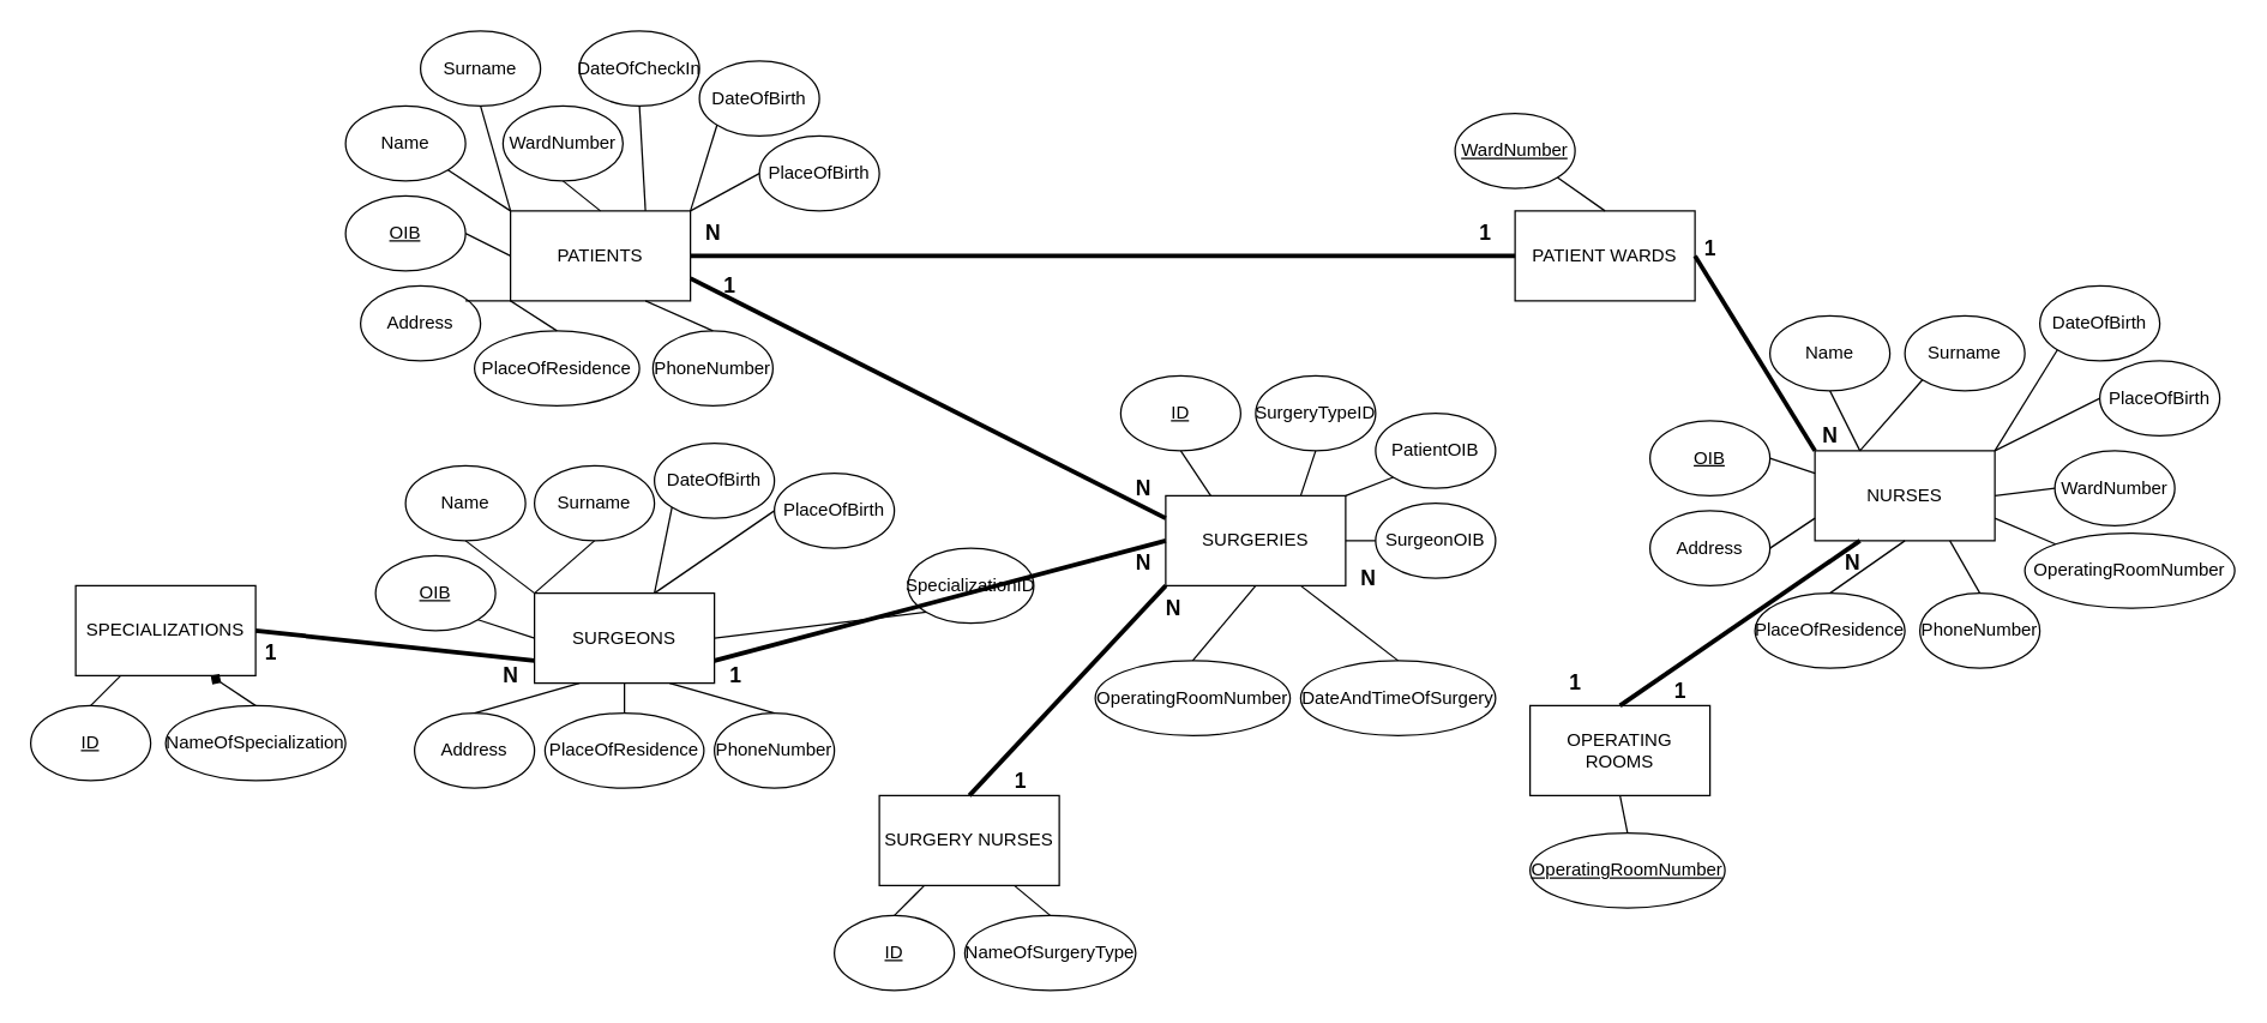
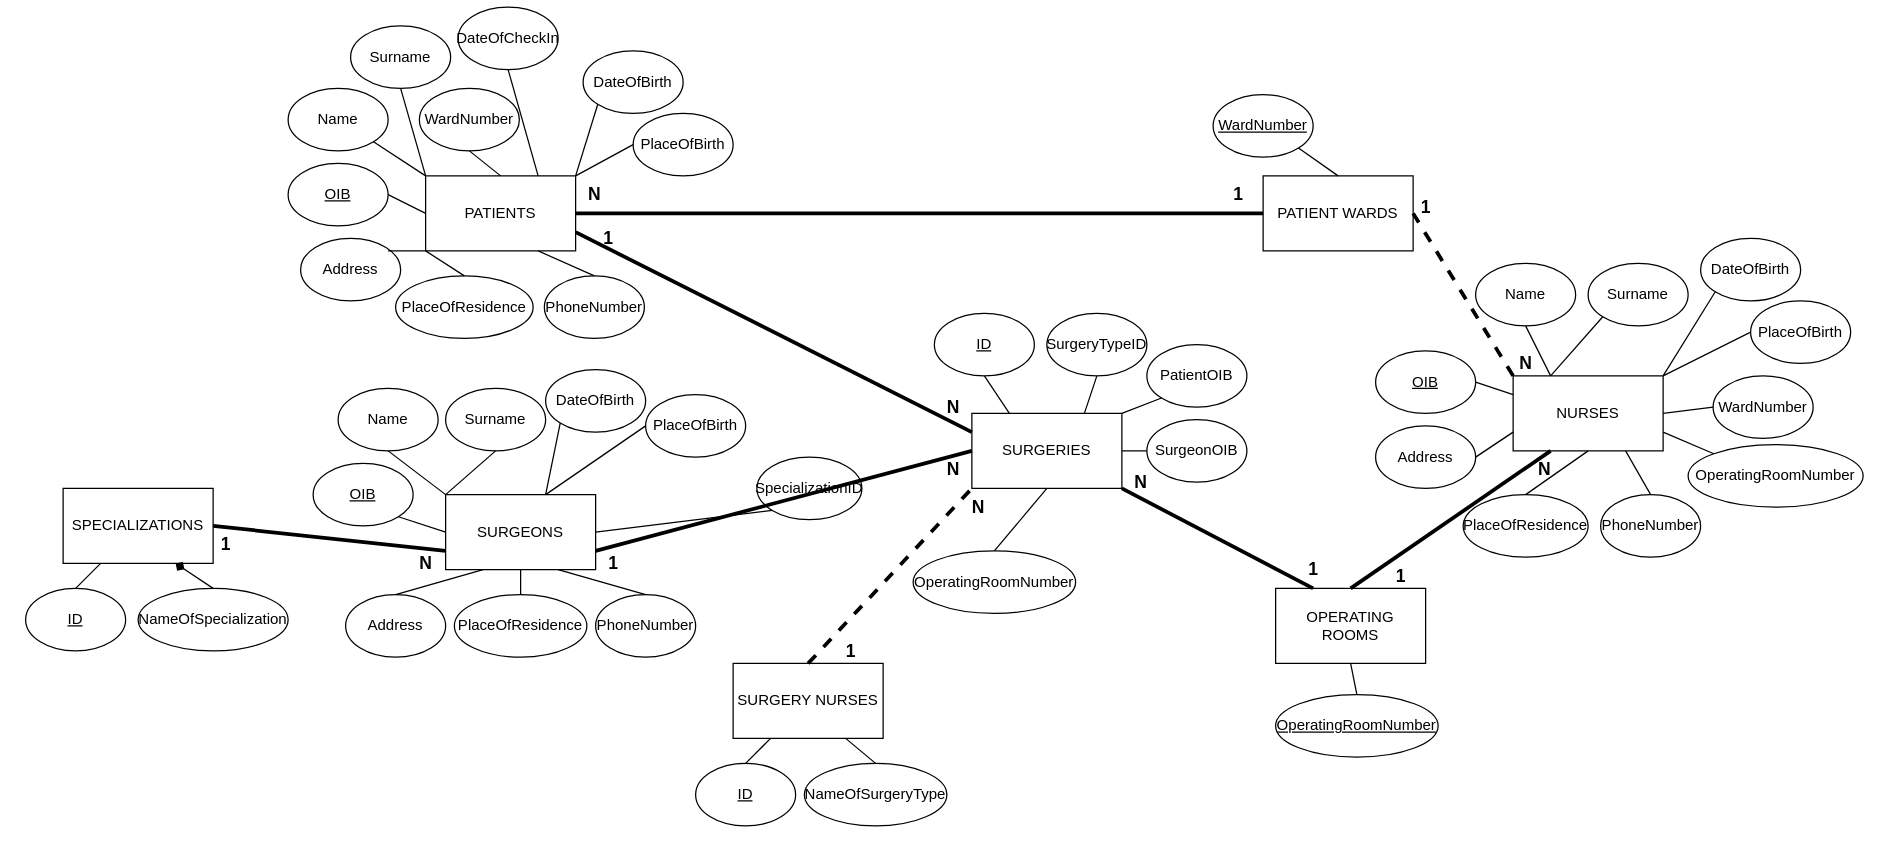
- <mxCell id="114" value="DateOfCheckIn" style="ellipse;whiteSpace=wrap;html=1;fontStyle=0" parent="1" vertex="1"><mxGeometry x="386" y="20" width="80" height="50" as="geometry" /></mxCell>
+ <mxCell id="114" value="DateOfCheckIn" style="ellipse;whiteSpace=wrap;html=1;fontStyle=0" parent="1" vertex="1"><mxGeometry x="366" y="5" width="80" height="50" as="geometry" /></mxCell>
- <mxCell id="77" value="" style="endArrow=none;html=1;rounded=0;strokeWidth=3;exitX=0;exitY=0;exitDx=0;exitDy=0;entryX=1;entryY=0.5;entryDx=0;entryDy=0;" parent="1" source="11" target="7" edge="1"><mxGeometry width="50" height="50" relative="1" as="geometry"><mxPoint x="810" y="390" as="sourcePoint" /><mxPoint x="860" y="340" as="targetPoint" /></mxGeometry></mxCell>
+ <mxCell id="77" value="" style="endArrow=none;html=1;rounded=0;strokeWidth=3;exitX=0;exitY=0;exitDx=0;exitDy=0;entryX=1;entryY=0.5;entryDx=0;entryDy=0;dashed=1;" parent="1" source="11" target="7" edge="1"><mxGeometry width="50" height="50" relative="1" as="geometry"><mxPoint x="810" y="390" as="sourcePoint" /><mxPoint x="860" y="340" as="targetPoint" /></mxGeometry></mxCell>
- <mxCell id="67" value="" style="endArrow=none;html=1;rounded=0;entryX=0.75;entryY=1;entryDx=0;entryDy=0;exitX=0.5;exitY=0;exitDx=0;exitDy=0;" parent="1" source="32" target="27" edge="1"><mxGeometry width="50" height="50" relative="1" as="geometry"><mxPoint x="861" y="500" as="sourcePoint" /><mxPoint x="911" y="450" as="targetPoint" /></mxGeometry></mxCell>
+ <mxCell id="76" value="" style="endArrow=none;html=1;rounded=0;strokeWidth=3;entryX=0.25;entryY=0;entryDx=0;entryDy=0;exitX=1;exitY=1;exitDx=0;exitDy=0;" parent="1" source="27" target="9" edge="1"><mxGeometry width="50" height="50" relative="1" as="geometry"><mxPoint x="810" y="340" as="sourcePoint" /><mxPoint x="1020" y="450" as="targetPoint" /></mxGeometry></mxCell>
- <mxCell id="80" value="" style="endArrow=none;html=1;rounded=0;strokeWidth=3;exitX=0.5;exitY=0;exitDx=0;exitDy=0;entryX=0;entryY=1;entryDx=0;entryDy=0;" parent="1" source="69" target="27" edge="1"><mxGeometry width="50" height="50" relative="1" as="geometry"><mxPoint x="810" y="540" as="sourcePoint" /><mxPoint x="860" y="490" as="targetPoint" /></mxGeometry></mxCell>
+ <mxCell id="80" value="" style="endArrow=none;html=1;rounded=0;strokeWidth=3;exitX=0.5;exitY=0;exitDx=0;exitDy=0;entryX=0;entryY=1;entryDx=0;entryDy=0;dashed=1;" parent="1" source="69" target="27" edge="1"><mxGeometry width="50" height="50" relative="1" as="geometry"><mxPoint x="810" y="540" as="sourcePoint" /><mxPoint x="860" y="490" as="targetPoint" /></mxGeometry></mxCell>
- <mxCell id="32" value="DateAndTimeOfSurgery" style="ellipse;whiteSpace=wrap;html=1;" parent="1" vertex="1"><mxGeometry x="867" y="440" width="130" height="50" as="geometry" /></mxCell>
